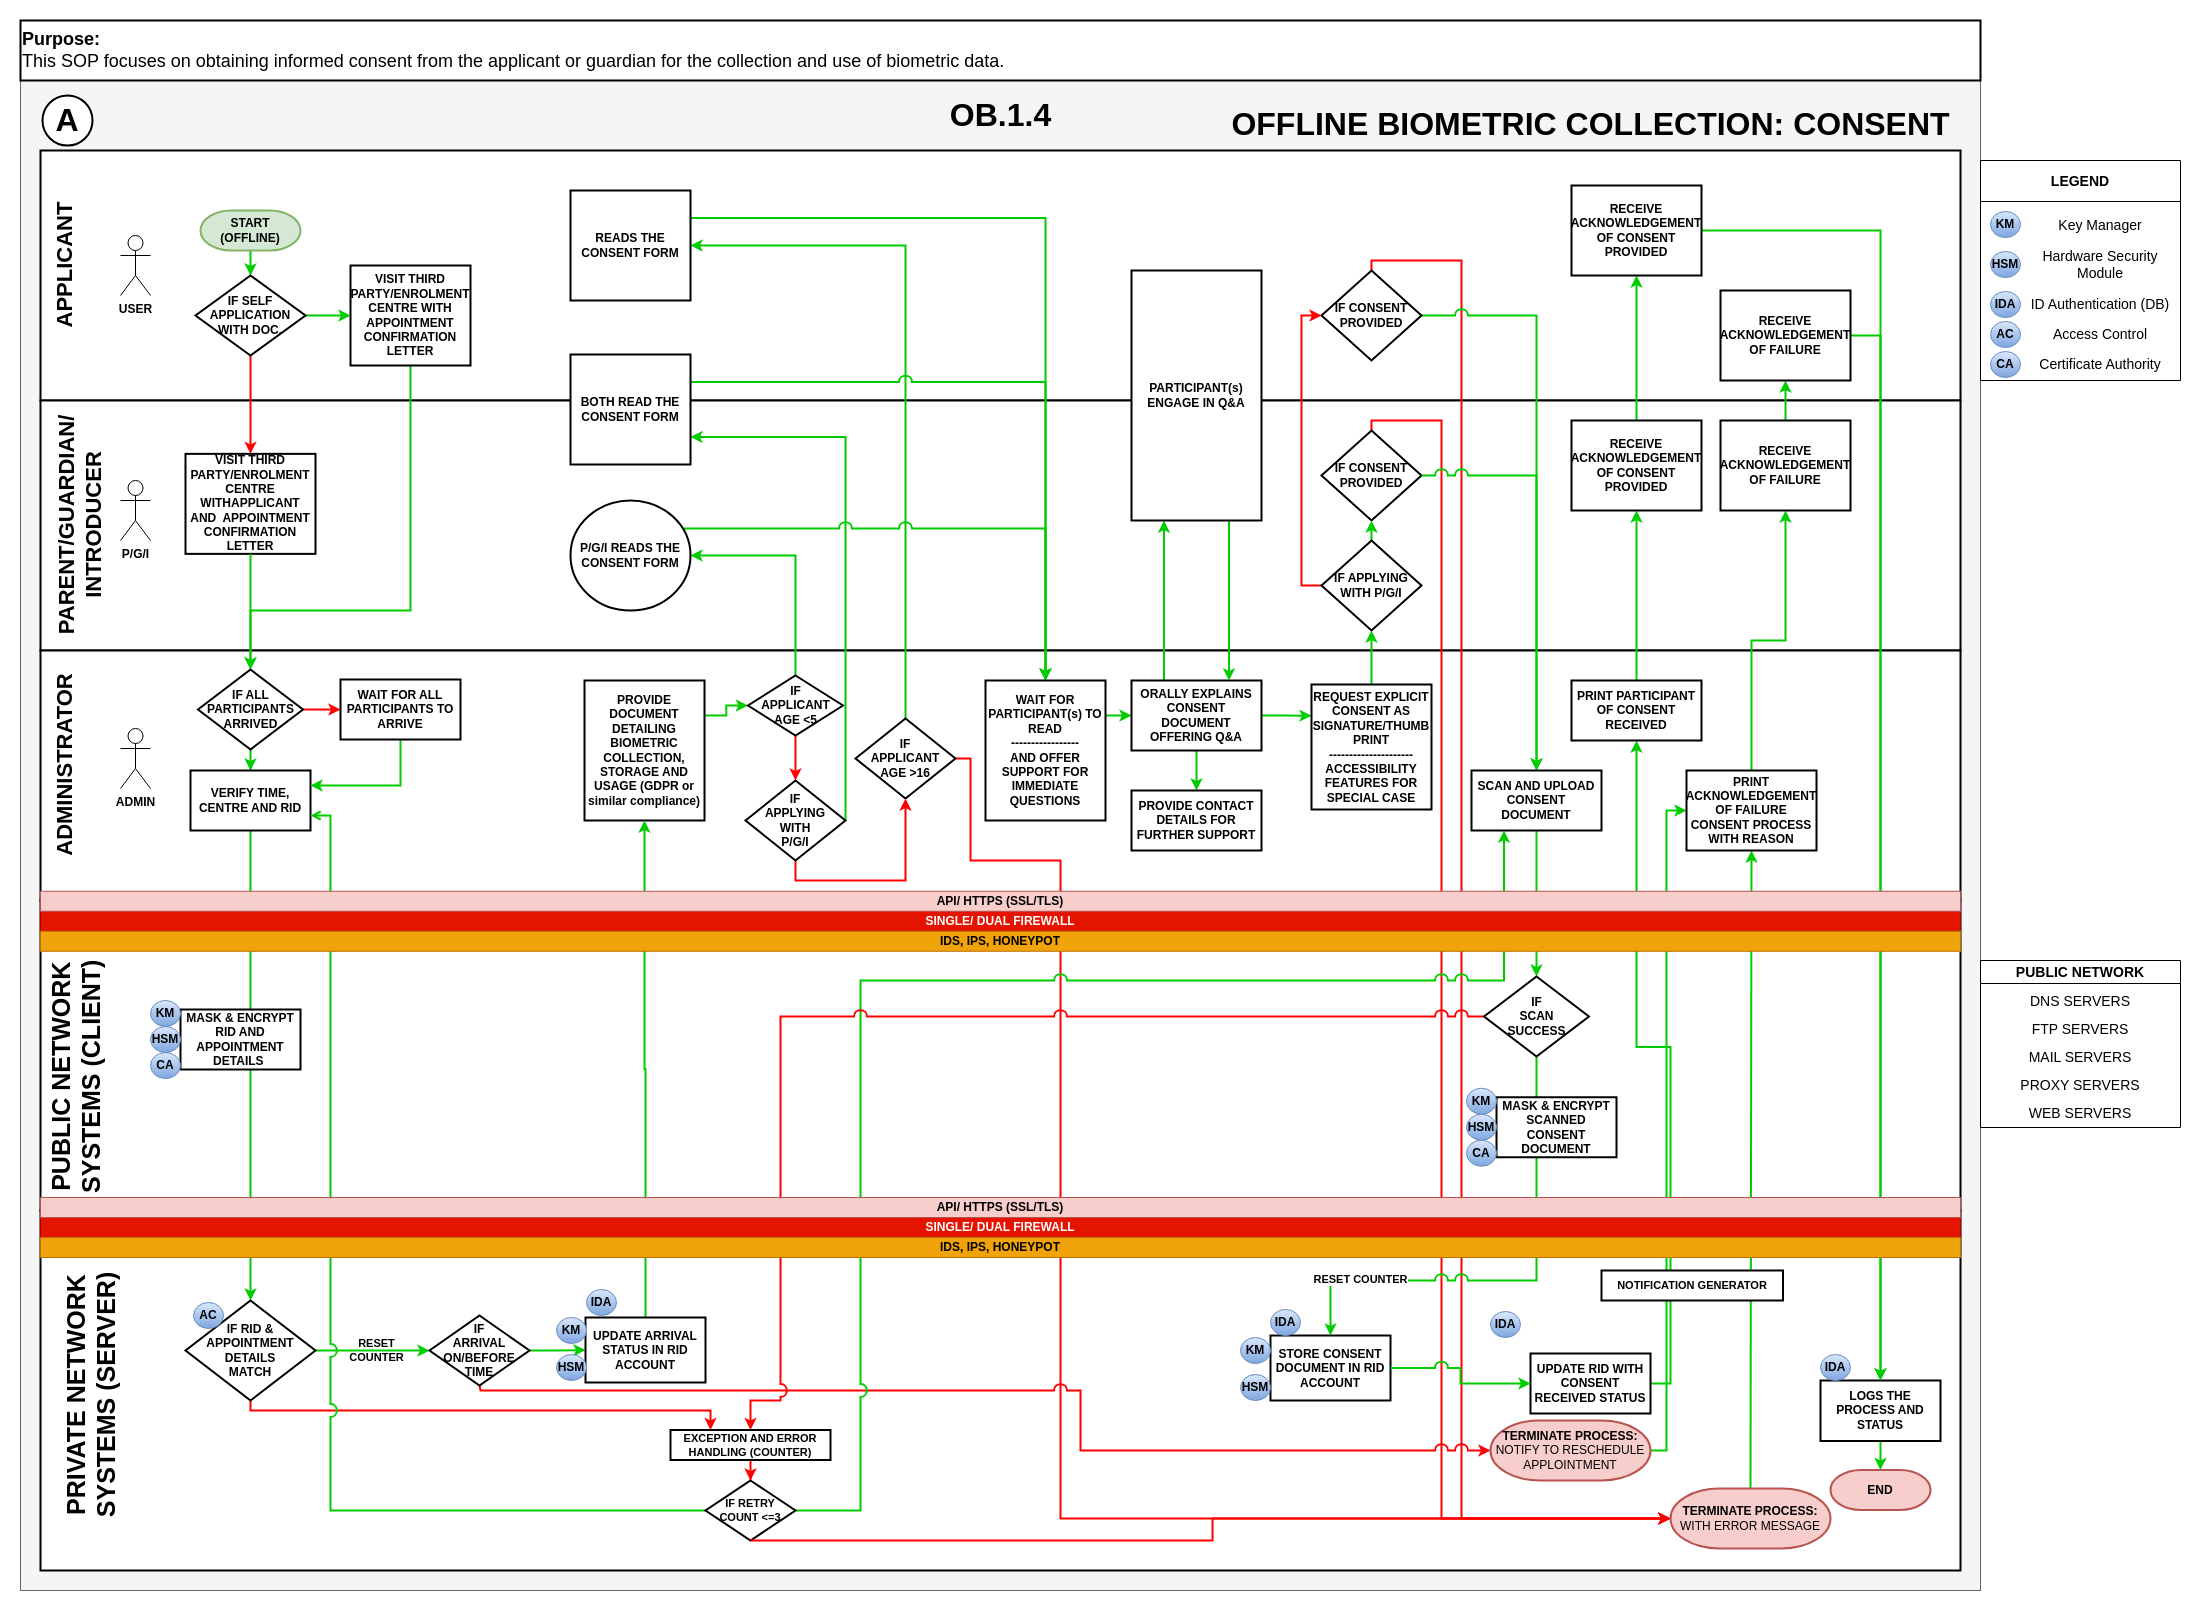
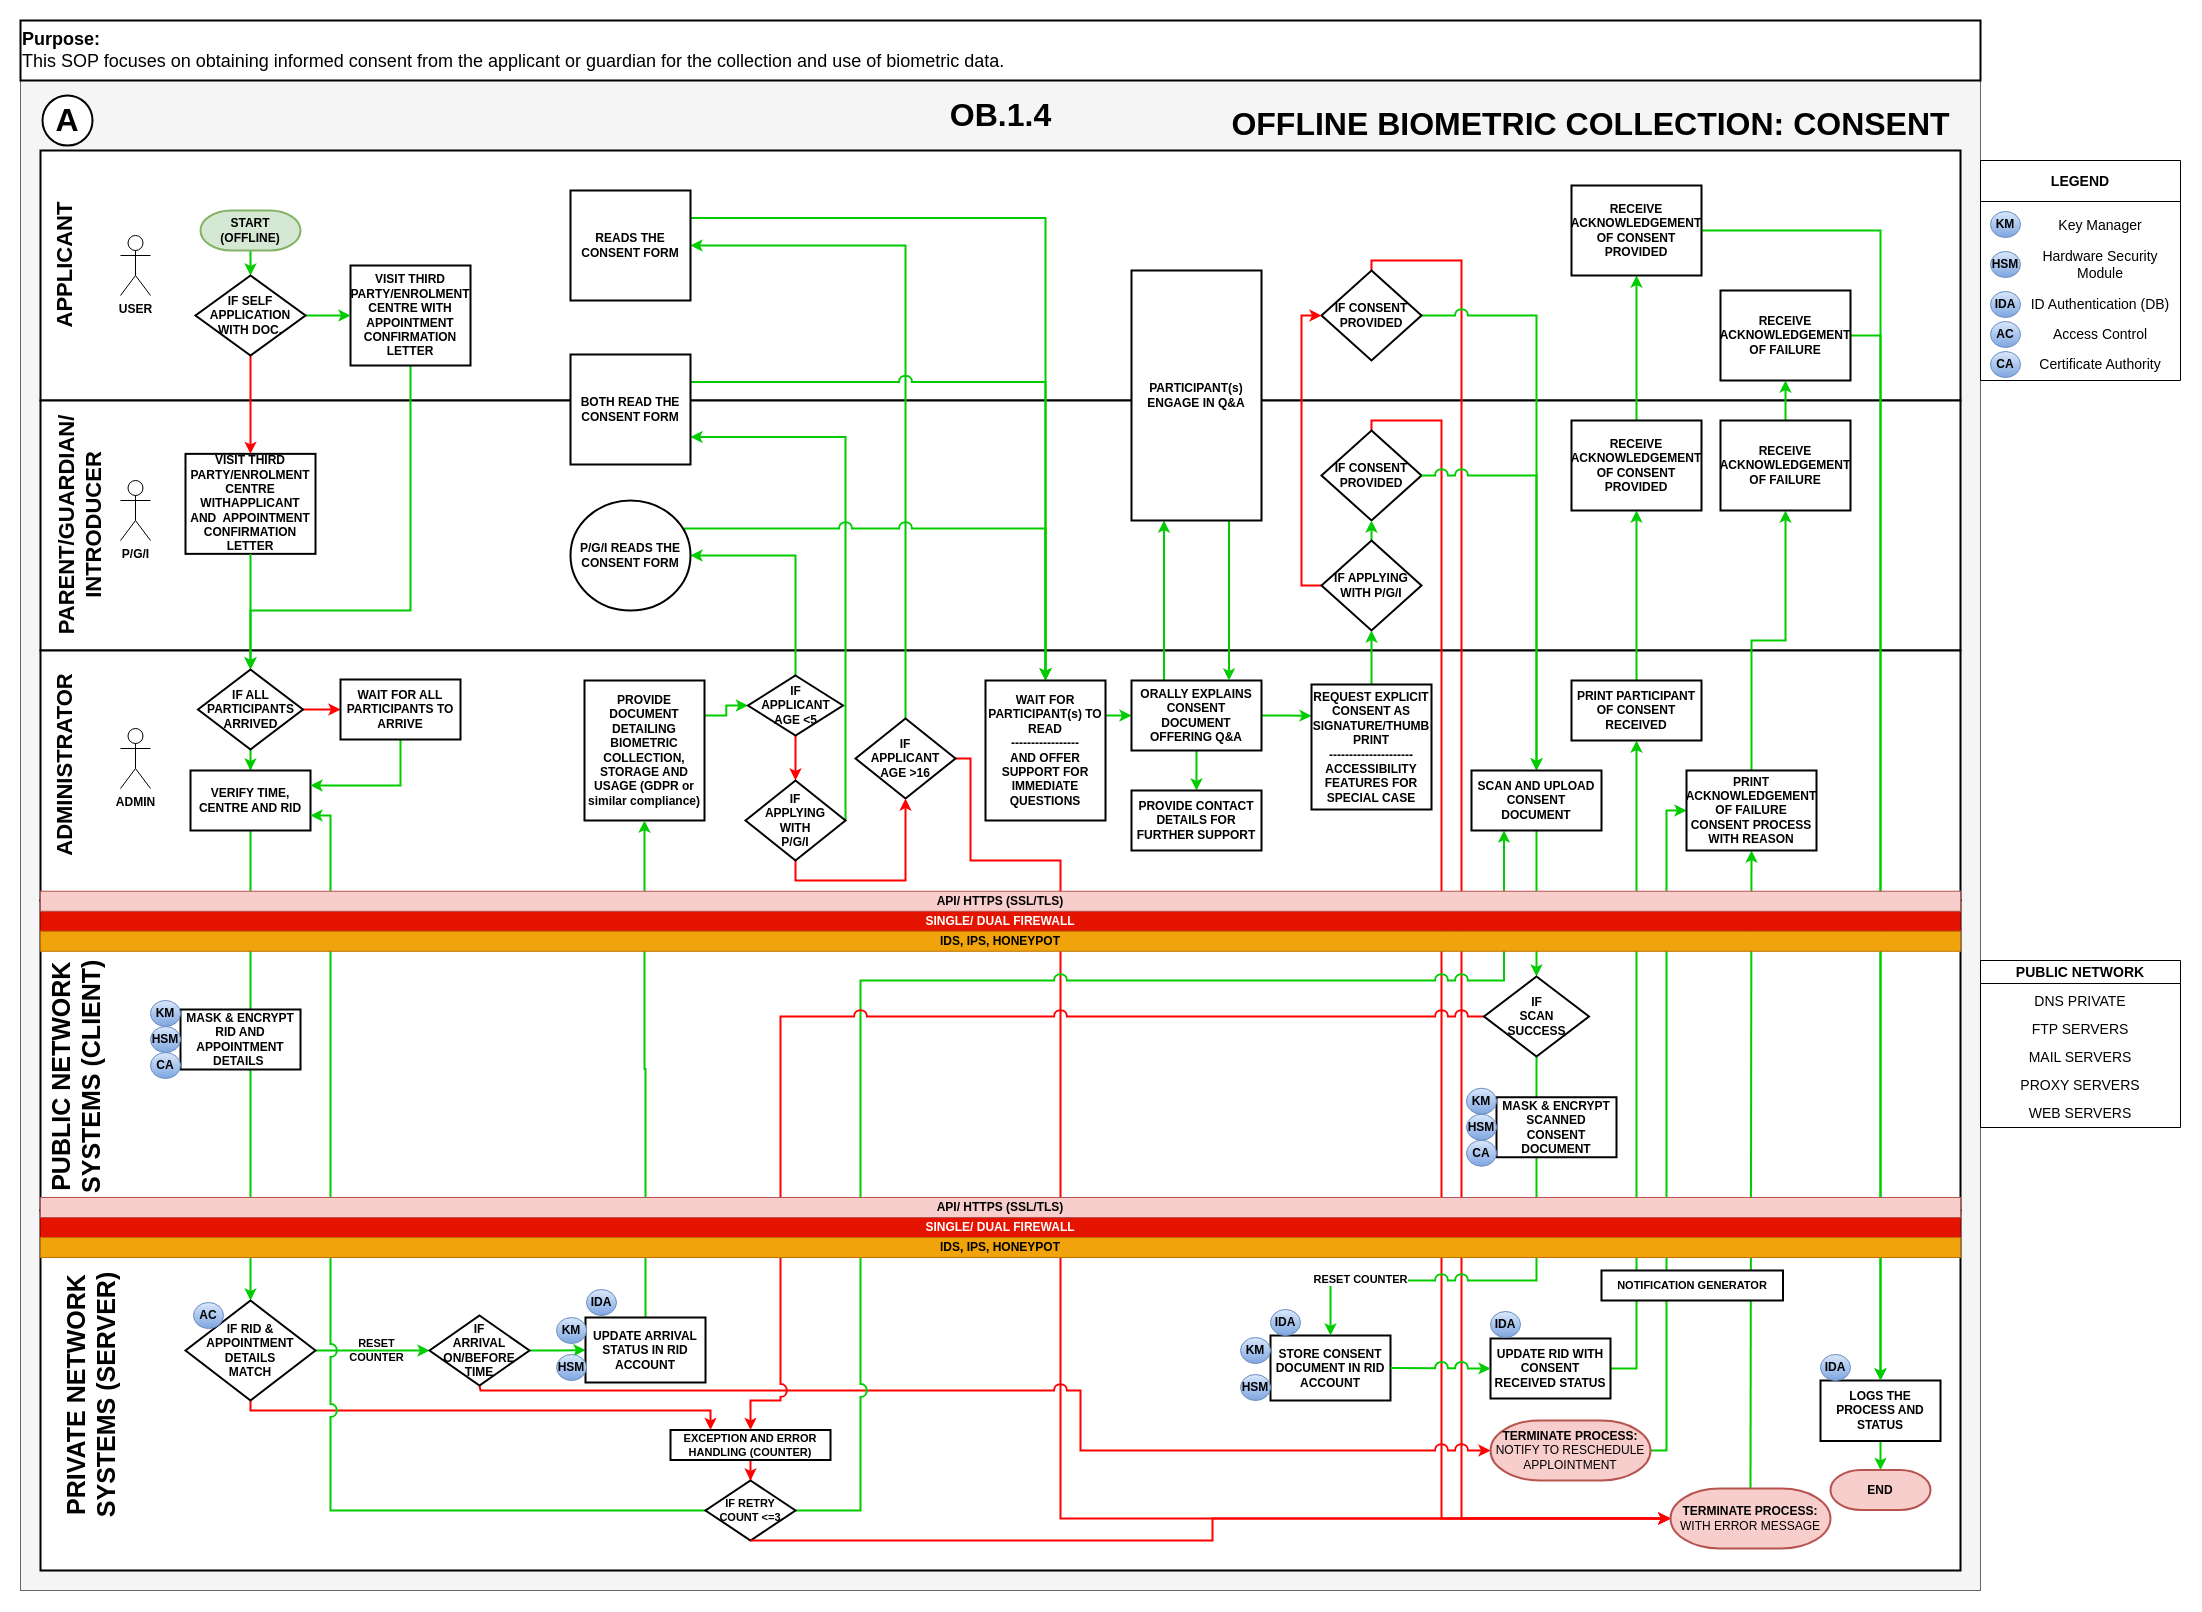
- <mxCell id="107" style="edgeStyle=orthogonalEdgeStyle;rounded=0;orthogonalLoop=1;jettySize=auto;html=1;exitX=0;exitY=0.5;exitDx=0;exitDy=0;entryX=1;entryY=0.75;entryDx=0;entryDy=0;strokeColor=#00CC00;fontStyle=1;strokeWidth=2;jumpStyle=arc;jumpSize=11;endArrow=open;" parent="1" source="109" target="11" edge="1"><mxGeometry relative="1" as="geometry"><Array as="points"><mxPoint x="330" y="1510" /><mxPoint x="330" y="815" /></Array></mxGeometry></mxCell>
+ <mxCell id="107" style="edgeStyle=orthogonalEdgeStyle;rounded=0;orthogonalLoop=1;jettySize=auto;html=1;exitX=0;exitY=0.5;exitDx=0;exitDy=0;entryX=1;entryY=0.75;entryDx=0;entryDy=0;strokeColor=#00CC00;fontStyle=1;strokeWidth=2;jumpStyle=arc;jumpSize=11;" parent="1" source="109" target="11" edge="1"><mxGeometry relative="1" as="geometry"><Array as="points"><mxPoint x="330" y="1510" /><mxPoint x="330" y="815" /></Array></mxGeometry></mxCell>
- <mxCell id="91" value="DNS SERVERS" style="text;html=1;strokeColor=none;fillColor=none;align=center;verticalAlign=middle;whiteSpace=wrap;rounded=0;fontSize=14;" parent="90" vertex="1"><mxGeometry y="27" width="200" height="28" as="geometry" /></mxCell>
+ <mxCell id="91" value="DNS PRIVATE" style="text;html=1;strokeColor=none;fillColor=none;align=center;verticalAlign=middle;whiteSpace=wrap;rounded=0;fontSize=14;" parent="90" vertex="1"><mxGeometry y="27" width="200" height="28" as="geometry" /></mxCell>
- <mxCell id="63" value="UPDATE RID WITH CONSENT RECEIVED STATUS" style="whiteSpace=wrap;html=1;rounded=0;fontStyle=1;strokeWidth=2;shape=label;boundedLbl=1;backgroundOutline=1;size=15;" parent="1" vertex="1"><mxGeometry x="1530" y="1353" width="120" height="60" as="geometry" /></mxCell>
+ <mxCell id="63" value="UPDATE RID WITH CONSENT RECEIVED STATUS" style="whiteSpace=wrap;html=1;rounded=0;fontStyle=1;strokeWidth=2;shape=label;boundedLbl=1;backgroundOutline=1;size=15;" parent="1" vertex="1"><mxGeometry x="1490" y="1338" width="120" height="60" as="geometry" /></mxCell>
